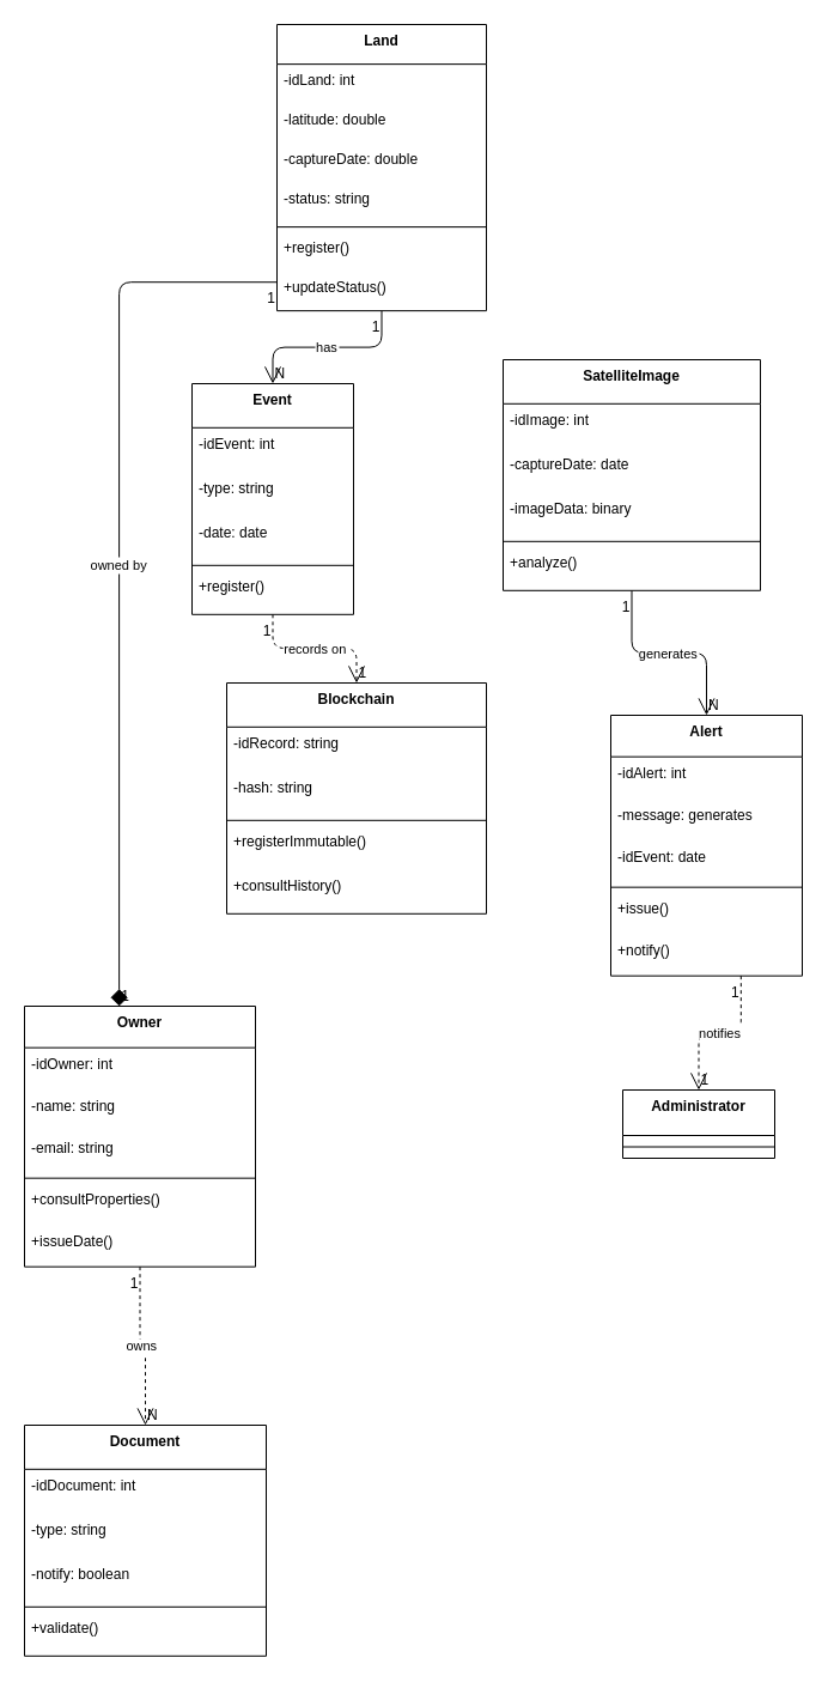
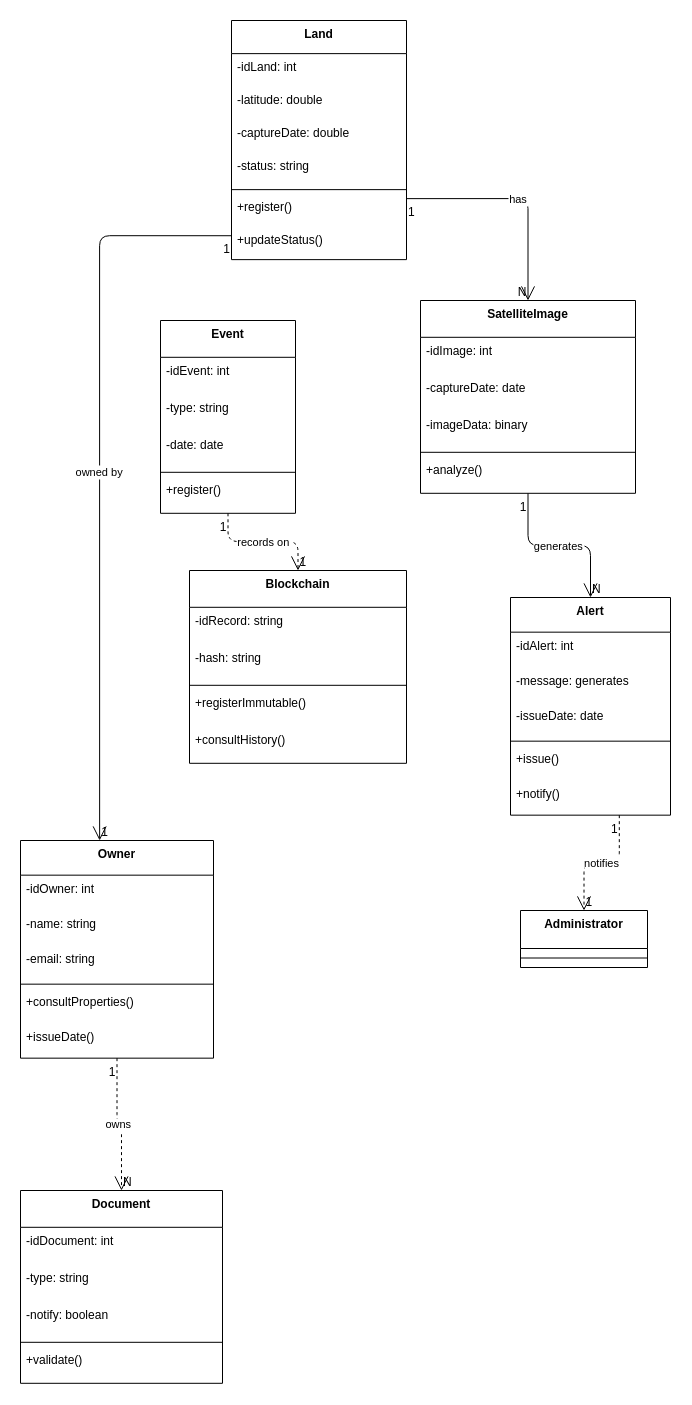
+ <mxCell id="53" value="has" style="startArrow=none;endArrow=open;endSize=12;exitX=0.99;exitY=0.74;entryX=0.5;entryY=0;edgeStyle=orthogonalEdgeStyle;" parent="1" source="2" target="29" edge="1"><mxGeometry relative="1" as="geometry" /></mxCell>
+ <mxCell id="54" value="1" style="edgeLabel;resizable=0;labelBackgroundColor=none;fontSize=12;align=left;verticalAlign=top;" parent="53" vertex="1"><mxGeometry x="-1" relative="1" as="geometry" /></mxCell>
+ <mxCell id="55" value="N" style="edgeLabel;resizable=0;labelBackgroundColor=none;fontSize=12;align=right;verticalAlign=bottom;" parent="53" vertex="1"><mxGeometry x="1" relative="1" as="geometry" /></mxCell>
- <mxCell id="50" value="has" style="startArrow=none;endArrow=open;endSize=12;exitX=0.5;exitY=1;entryX=0.5;entryY=0;edgeStyle=orthogonalEdgeStyle;" parent="1" source="2" target="23" edge="1"><mxGeometry relative="1" as="geometry" /></mxCell>
- <mxCell id="51" value="1" style="edgeLabel;resizable=0;labelBackgroundColor=none;fontSize=12;align=right;verticalAlign=top;" parent="50" vertex="1"><mxGeometry x="-1" relative="1" as="geometry" /></mxCell>
- <mxCell id="52" value="N" style="edgeLabel;resizable=0;labelBackgroundColor=none;fontSize=12;align=left;verticalAlign=bottom;" parent="50" vertex="1"><mxGeometry x="1" relative="1" as="geometry" /></mxCell>
- <mxCell id="38" value="-idEvent: date" style="text;strokeColor=none;fillColor=none;align=left;verticalAlign=top;spacingLeft=4;spacingRight=4;overflow=hidden;rotatable=0;points=[[0,0.5],[1,0.5]];portConstraint=eastwest;" parent="35" vertex="1"><mxGeometry y="104.667" width="160" height="35" as="geometry" /></mxCell>
+ <mxCell id="38" value="-issueDate: date" style="text;strokeColor=none;fillColor=none;align=left;verticalAlign=top;spacingLeft=4;spacingRight=4;overflow=hidden;rotatable=0;points=[[0,0.5],[1,0.5]];portConstraint=eastwest;" parent="35" vertex="1"><mxGeometry y="104.667" width="160" height="35" as="geometry" /></mxCell>
- <mxCell id="56" value="owned by" style="startArrow=none;endArrow=diamond;endSize=12;exitX=0;exitY=0.9;entryX=0.41;entryY=0;edgeStyle=orthogonalEdgeStyle;" parent="1" source="2" target="10" edge="1"><mxGeometry relative="1" as="geometry" /></mxCell>
+ <mxCell id="56" value="owned by" style="startArrow=none;endArrow=open;endSize=12;exitX=0;exitY=0.9;entryX=0.41;entryY=0;edgeStyle=orthogonalEdgeStyle;" parent="1" source="2" target="10" edge="1"><mxGeometry relative="1" as="geometry" /></mxCell>
